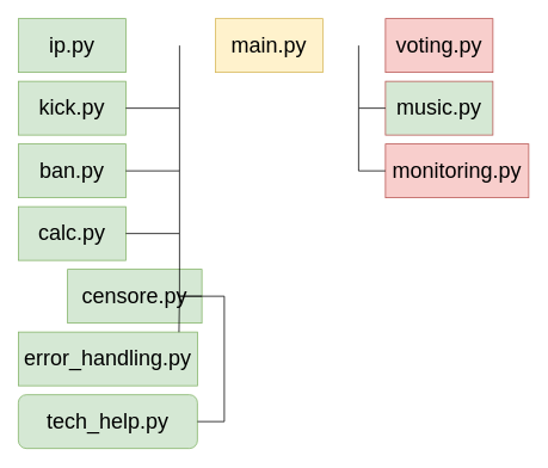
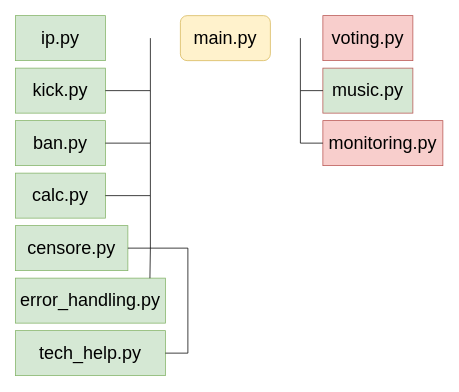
- <mxCell id="2" value="&lt;font style=&quot;font-size: 24px;&quot;&gt;main.py&lt;/font&gt;" style="whiteSpace=wrap;html=1;fillColor=#fff2cc;strokeColor=#d6b656;rounded=0;" parent="1" vertex="1"><mxGeometry x="240" y="20" width="120" height="60" as="geometry" /></mxCell>
+ <mxCell id="2" value="&lt;font style=&quot;font-size: 24px;&quot;&gt;main.py&lt;/font&gt;" style="rounded=1;whiteSpace=wrap;html=1;fillColor=#fff2cc;strokeColor=#d6b656;" parent="1" vertex="1"><mxGeometry x="240" y="20" width="120" height="60" as="geometry" /></mxCell>
- <mxCell id="6" value="censore.py" style="rounded=0;whiteSpace=wrap;html=1;fontSize=24;fillColor=#d5e8d4;strokeColor=#82b366;" parent="1" vertex="1"><mxGeometry x="75" y="300" width="150" height="60" as="geometry" /></mxCell>
+ <mxCell id="6" value="censore.py" style="rounded=0;whiteSpace=wrap;html=1;fontSize=24;fillColor=#d5e8d4;strokeColor=#82b366;" parent="1" vertex="1"><mxGeometry x="20" y="300" width="150" height="60" as="geometry" /></mxCell>
- <mxCell id="9" value="tech_help.py" style="whiteSpace=wrap;html=1;fontSize=24;fillColor=#d5e8d4;strokeColor=#82b366;rounded=1;" parent="1" vertex="1"><mxGeometry x="20" y="440" width="200" height="60" as="geometry" /></mxCell>
+ <mxCell id="9" value="tech_help.py" style="rounded=0;whiteSpace=wrap;html=1;fontSize=24;fillColor=#d5e8d4;strokeColor=#82b366;" parent="1" vertex="1"><mxGeometry x="20" y="440" width="200" height="60" as="geometry" /></mxCell>
